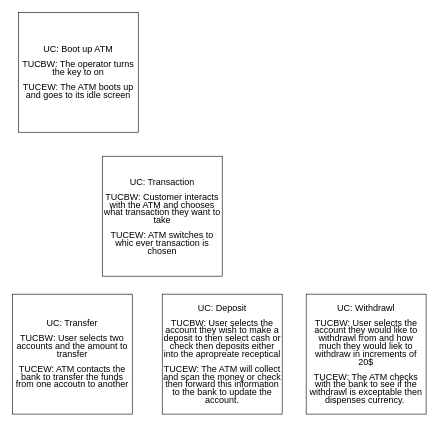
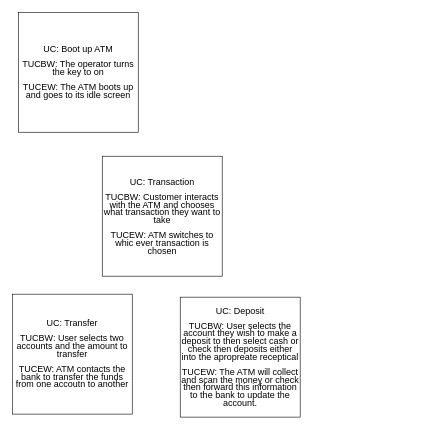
- <mxCell id="5" value="&lt;p style=&quot;line-height: 100%&quot;&gt;&lt;font style=&quot;font-size: 15px&quot;&gt;UC: Deposit&lt;/font&gt;&lt;/p&gt;&lt;p style=&quot;line-height: 100%&quot;&gt;&lt;font style=&quot;font-size: 15px&quot;&gt;TUCBW: User selects the account they wish to make a deposit to then select cash or check then deposits either into the apropreate receptical&lt;/font&gt;&lt;/p&gt;&lt;p style=&quot;line-height: 100%&quot;&gt;&lt;font style=&quot;font-size: 15px&quot;&gt;TUCEW: The ATM will collect and scan the money or check then forward this information to the bank to update the account.&lt;/font&gt;&lt;/p&gt;" style="whiteSpace=wrap;html=1;aspect=fixed;" vertex="1" parent="1"><mxGeometry x="270" y="490" width="200" height="200" as="geometry" /></mxCell>
+ <mxCell id="5" value="&lt;p style=&quot;line-height: 100%&quot;&gt;&lt;font style=&quot;font-size: 15px&quot;&gt;UC: Deposit&lt;/font&gt;&lt;/p&gt;&lt;p style=&quot;line-height: 100%&quot;&gt;&lt;font style=&quot;font-size: 15px&quot;&gt;TUCBW: User selects the account they wish to make a deposit to then select cash or check then deposits either into the apropreate receptical&lt;/font&gt;&lt;/p&gt;&lt;p style=&quot;line-height: 100%&quot;&gt;&lt;font style=&quot;font-size: 15px&quot;&gt;TUCEW: The ATM will collect and scan the money or check then forward this information to the bank to update the account.&lt;/font&gt;&lt;/p&gt;" style="whiteSpace=wrap;html=1;aspect=fixed;" vertex="1" parent="1"><mxGeometry x="300" y="495" width="200" height="200" as="geometry" /></mxCell>
- <mxCell id="6" value="&lt;p style=&quot;line-height: 100%&quot;&gt;&lt;font style=&quot;font-size: 15px&quot;&gt;UC: Withdrawl&lt;/font&gt;&lt;/p&gt;&lt;p style=&quot;line-height: 100%&quot;&gt;&lt;font style=&quot;font-size: 15px&quot;&gt;TUCBW: User selects the account they would like to withdrawl from and how much they would liek to withdraw in increments of 20$&lt;/font&gt;&lt;/p&gt;&lt;p style=&quot;line-height: 100%&quot;&gt;&lt;font style=&quot;font-size: 15px&quot;&gt;TUCEW: The ATM checks with the bank to see if the withdrawl is exceptable then dispenses currency.&amp;nbsp;&lt;/font&gt;&lt;/p&gt;" style="whiteSpace=wrap;html=1;aspect=fixed;" vertex="1" parent="1"><mxGeometry x="510" y="490" width="200" height="200" as="geometry" /></mxCell>
